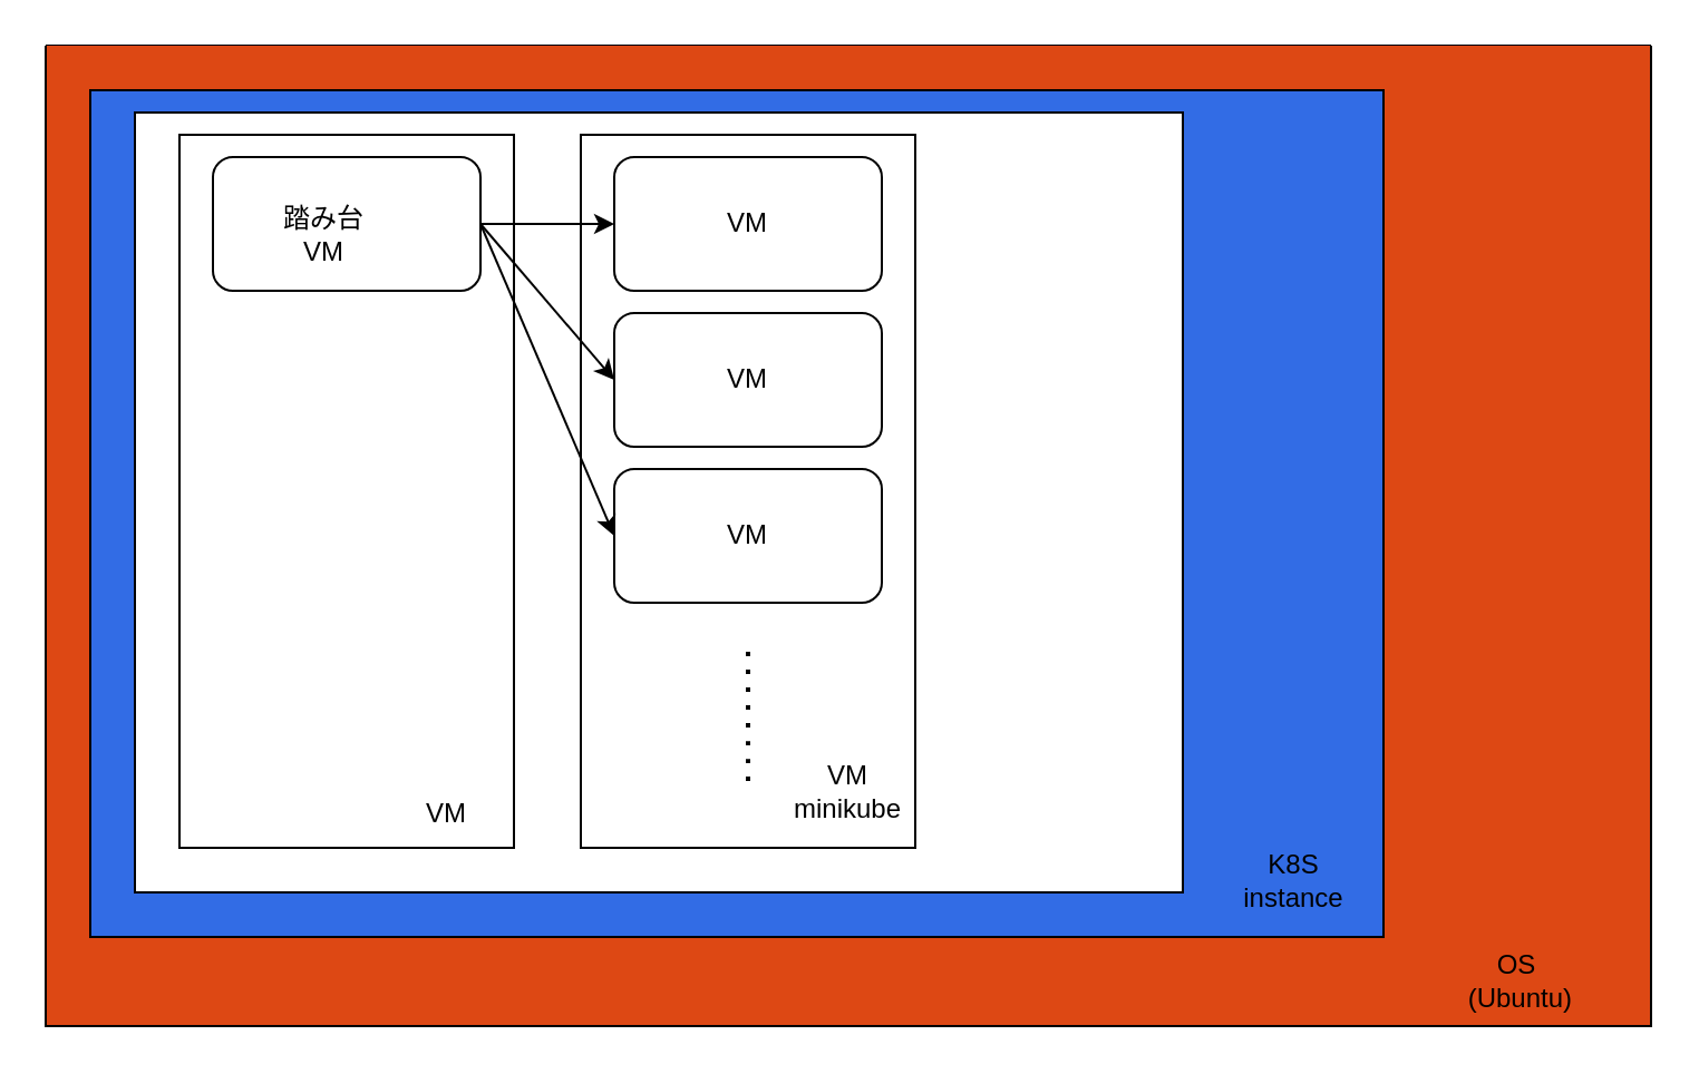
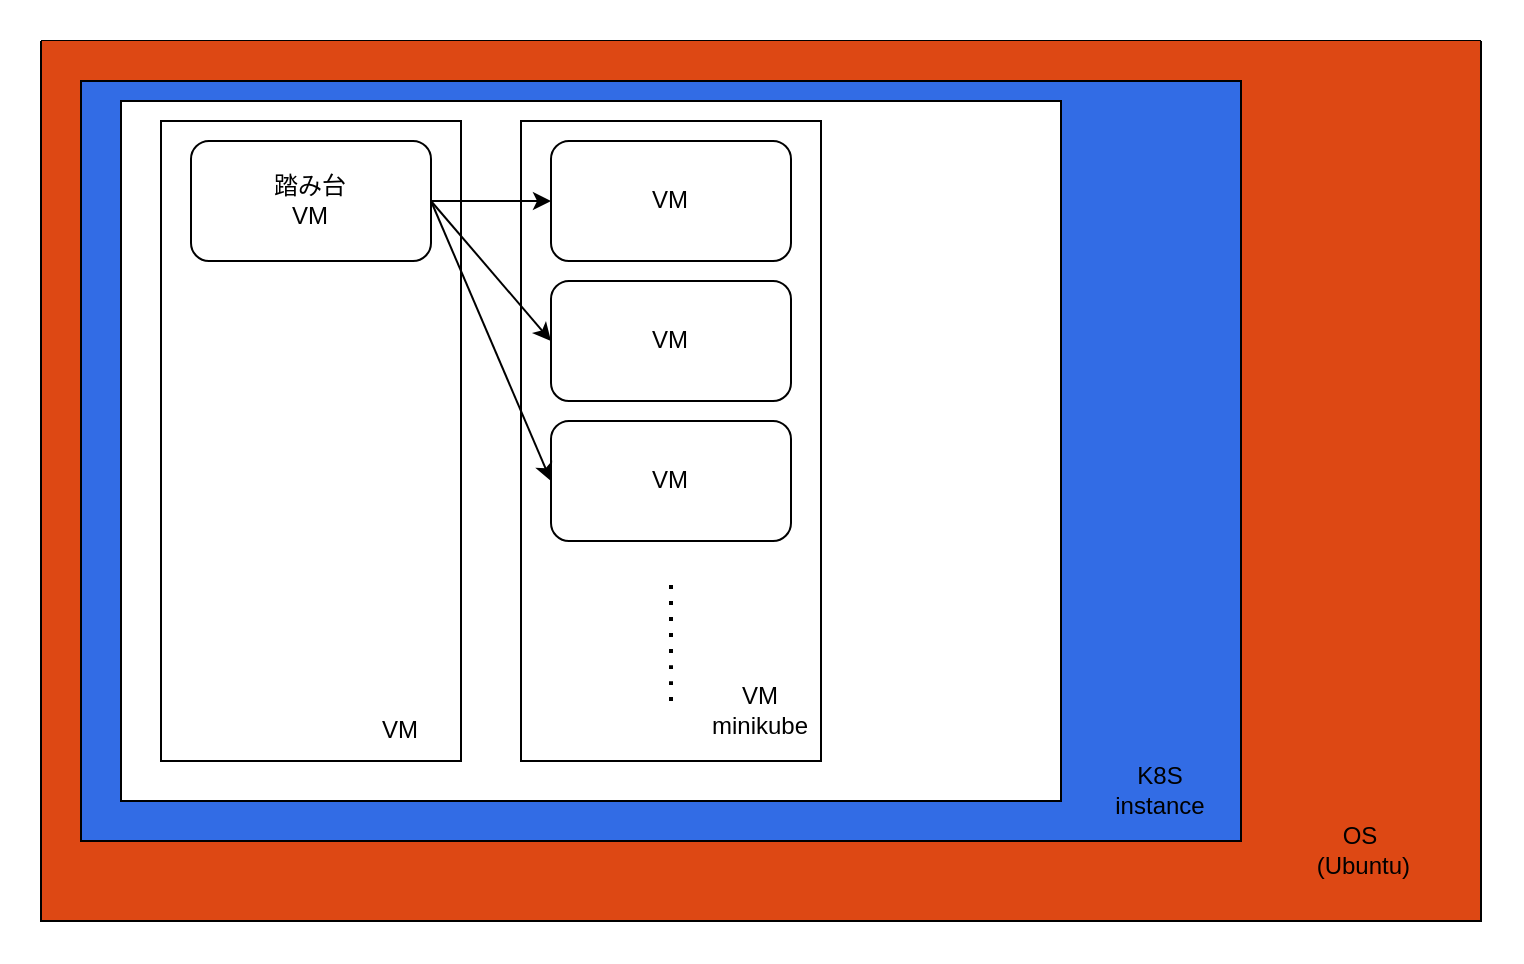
- <mxCell id="16" value="踏み台&lt;br&gt;VM" style="text;html=1;strokeColor=none;fillColor=none;align=center;verticalAlign=middle;whiteSpace=wrap;rounded=0;shadow=0;labelBackgroundColor=none;" vertex="1" parent="2"><mxGeometry x="95" y="70" width="60" height="30" as="geometry" /></mxCell>
+ <mxCell id="16" value="踏み台&lt;br&gt;VM" style="text;html=1;strokeColor=none;fillColor=none;align=center;verticalAlign=middle;whiteSpace=wrap;rounded=0;shadow=0;labelBackgroundColor=none;" vertex="1" parent="2"><mxGeometry x="105" y="65" width="60" height="30" as="geometry" /></mxCell>
- <mxCell id="5" value="OS&lt;br&gt;&amp;nbsp;(Ubuntu)" style="text;html=1;strokeColor=none;fillColor=none;align=center;verticalAlign=middle;whiteSpace=wrap;rounded=0;shadow=0;labelBackgroundColor=none;" vertex="1" parent="2"><mxGeometry x="630" y="405" width="60" height="30" as="geometry" /></mxCell>
+ <mxCell id="5" value="OS&lt;br&gt;&amp;nbsp;(Ubuntu)" style="text;html=1;strokeColor=none;fillColor=none;align=center;verticalAlign=middle;whiteSpace=wrap;rounded=0;shadow=0;labelBackgroundColor=none;" vertex="1" parent="2"><mxGeometry x="630" y="390" width="60" height="30" as="geometry" /></mxCell>
